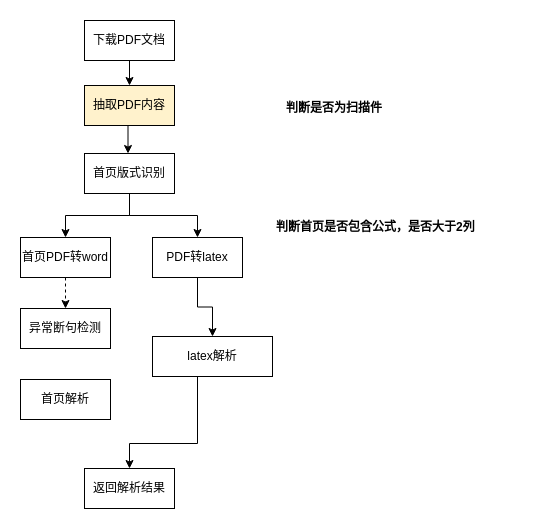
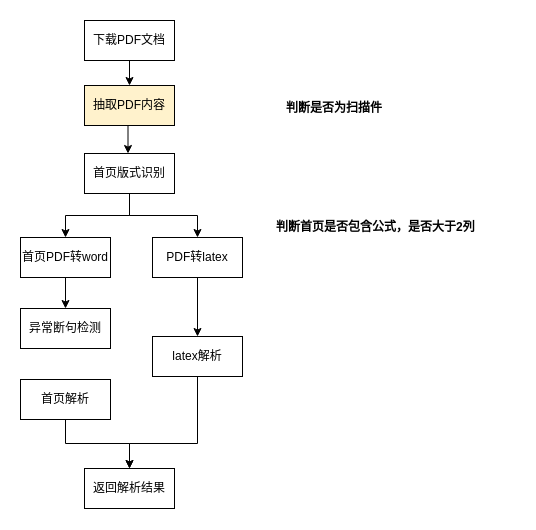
- <mxCell id="9" style="edgeStyle=orthogonalEdgeStyle;rounded=0;orthogonalLoop=1;jettySize=auto;html=1;exitX=0.5;exitY=1;exitDx=0;exitDy=0;entryX=0.5;entryY=0;entryDx=0;entryDy=0;dashed=1;" edge="1" parent="1" source="10" target="20"><mxGeometry relative="1" as="geometry" /></mxCell>
+ <mxCell id="9" style="edgeStyle=orthogonalEdgeStyle;rounded=0;orthogonalLoop=1;jettySize=auto;html=1;exitX=0.5;exitY=1;exitDx=0;exitDy=0;entryX=0.5;entryY=0;entryDx=0;entryDy=0;" edge="1" parent="1" source="10" target="20"><mxGeometry relative="1" as="geometry" /></mxCell>
- <mxCell id="18" value="latex解析" style="rounded=0;whiteSpace=wrap;html=1;" vertex="1" parent="1"><mxGeometry x="152" y="336" width="120" height="40" as="geometry" /></mxCell>
+ <mxCell id="18" value="latex解析" style="rounded=0;whiteSpace=wrap;html=1;" vertex="1" parent="1"><mxGeometry x="152" y="336" width="90" height="40" as="geometry" /></mxCell>
+ <mxCell id="15" style="edgeStyle=orthogonalEdgeStyle;rounded=0;orthogonalLoop=1;jettySize=auto;html=1;exitX=0.5;exitY=1;exitDx=0;exitDy=0;entryX=0.5;entryY=0;entryDx=0;entryDy=0;" edge="1" parent="1" source="16" target="19"><mxGeometry relative="1" as="geometry"><Array as="points"><mxPoint x="65" y="443" /><mxPoint x="129" y="443" /></Array></mxGeometry></mxCell>
